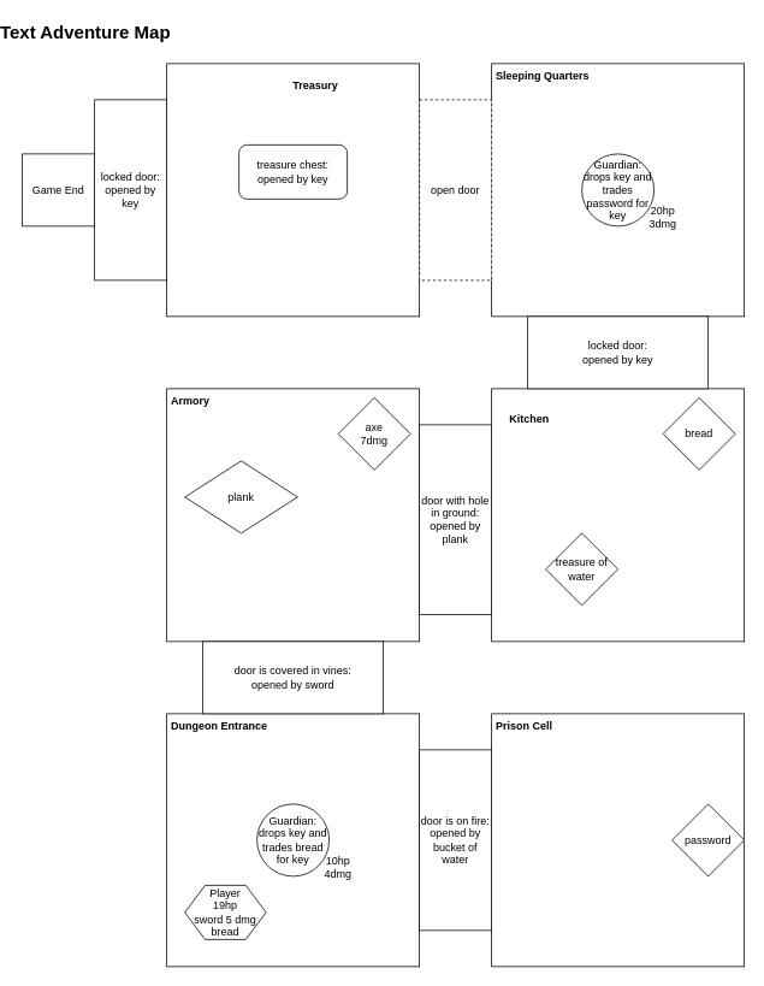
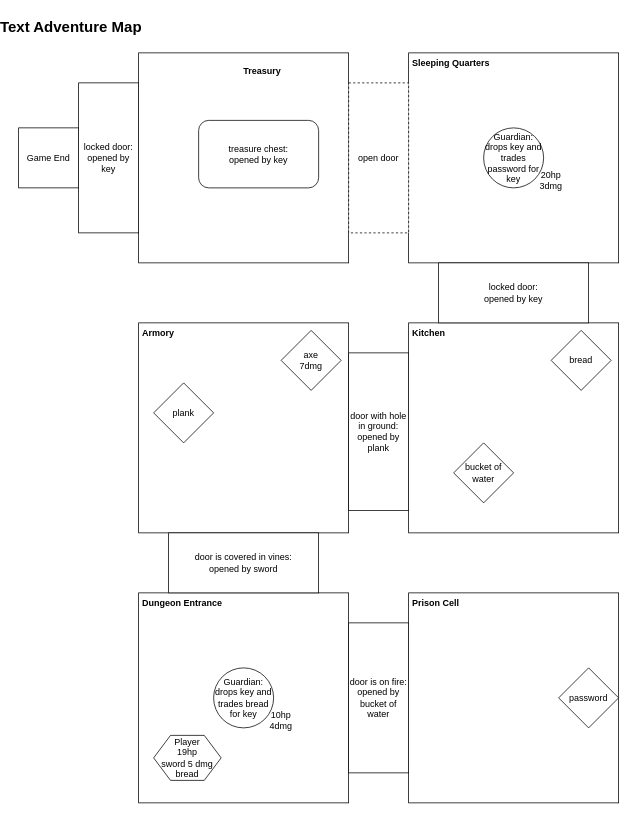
- <mxCell id="15" value="treasure chest:&lt;br&gt;opened by key" style="rounded=1;whiteSpace=wrap;html=1;" parent="1" vertex="1"><mxGeometry x="260" y="160" width="120" height="60" as="geometry" /></mxCell>
+ <mxCell id="15" value="treasure chest:&lt;br&gt;opened by key" style="rounded=1;whiteSpace=wrap;html=1;" parent="1" vertex="1"><mxGeometry x="260" y="160" width="160" height="90" as="geometry" /></mxCell>
- <mxCell id="24" value="Kitchen" style="text;align=left;fontStyle=1;verticalAlign=middle;spacingLeft=3;spacingRight=3;strokeColor=none;rotatable=0;points=[[0,0.5],[1,0.5]];portConstraint=eastwest;" parent="1" vertex="1"><mxGeometry x="555" y="450" width="80" height="26" as="geometry" /></mxCell>
+ <mxCell id="24" value="Kitchen" style="text;align=left;fontStyle=1;verticalAlign=middle;spacingLeft=3;spacingRight=3;strokeColor=none;rotatable=0;points=[[0,0.5],[1,0.5]];portConstraint=eastwest;" parent="1" vertex="1"><mxGeometry x="540" y="430" width="80" height="26" as="geometry" /></mxCell>
- <mxCell id="18" value="plank" style="rhombus;whiteSpace=wrap;html=1;" parent="1" vertex="1"><mxGeometry x="200" y="510" width="125" height="80" as="geometry" /></mxCell>
+ <mxCell id="18" value="plank" style="rhombus;whiteSpace=wrap;html=1;" parent="1" vertex="1"><mxGeometry x="200" y="510" width="80" height="80" as="geometry" /></mxCell>
- <mxCell id="19" value="treasure of water" style="rhombus;whiteSpace=wrap;html=1;" parent="1" vertex="1"><mxGeometry x="600" y="590" width="80" height="80" as="geometry" /></mxCell>
+ <mxCell id="19" value="bucket of water" style="rhombus;whiteSpace=wrap;html=1;" parent="1" vertex="1"><mxGeometry x="600" y="590" width="80" height="80" as="geometry" /></mxCell>
